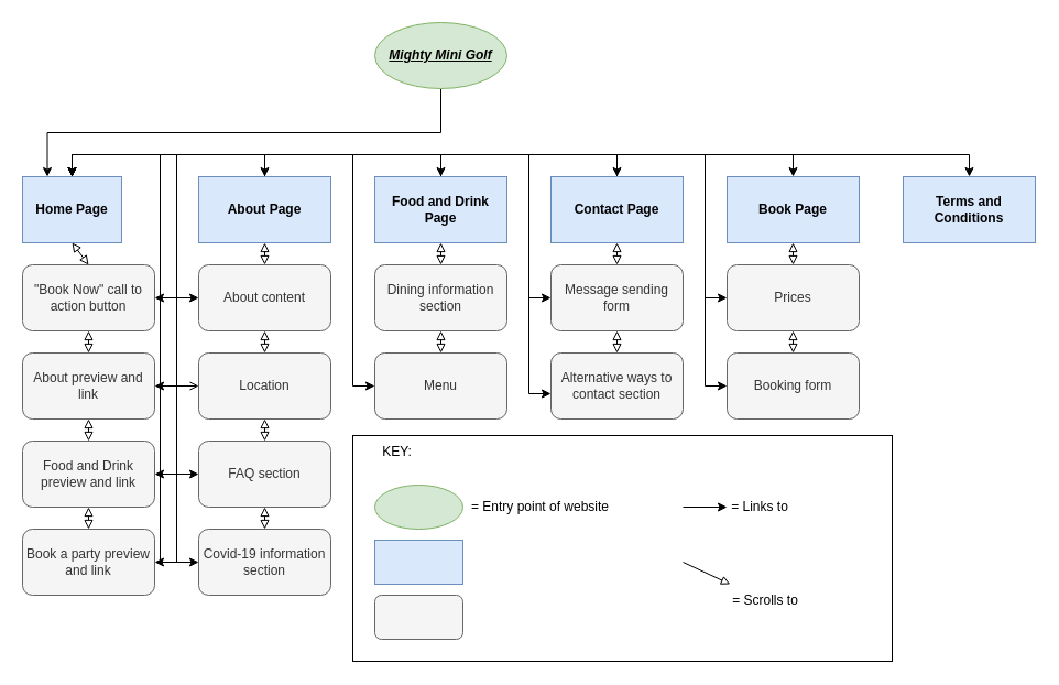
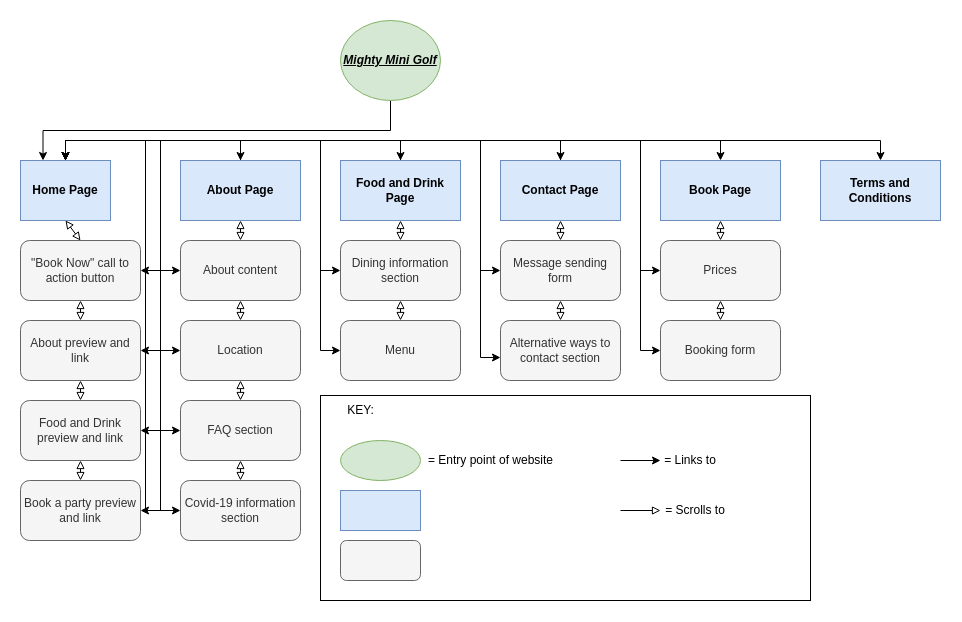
- <mxCell id="4" value="&lt;b&gt;&lt;i&gt;&lt;u&gt;Mighty Mini Golf&lt;/u&gt;&lt;/i&gt;&lt;/b&gt;" style="ellipse;whiteSpace=wrap;html=1;fontFamily=Helvetica;fontSize=12;align=center;strokeColor=#82b366;fillColor=#d5e8d4;" parent="1" vertex="1"><mxGeometry x="340" y="20" width="120" height="60" as="geometry" /></mxCell>
+ <mxCell id="4" value="&lt;b&gt;&lt;i&gt;&lt;u&gt;Mighty Mini Golf&lt;/u&gt;&lt;/i&gt;&lt;/b&gt;" style="ellipse;whiteSpace=wrap;html=1;fontFamily=Helvetica;fontSize=12;align=center;strokeColor=#82b366;fillColor=#d5e8d4;" parent="1" vertex="1"><mxGeometry x="340" y="20" width="100" height="80" as="geometry" /></mxCell>
+ <mxCell id="8" style="edgeStyle=orthogonalEdgeStyle;rounded=0;orthogonalLoop=1;jettySize=auto;html=1;exitX=0.5;exitY=0;exitDx=0;exitDy=0;entryX=0;entryY=0.5;entryDx=0;entryDy=0;" edge="1" parent="1" source="10" target="46"><mxGeometry relative="1" as="geometry" /></mxCell>
- <mxCell id="23" style="edgeStyle=orthogonalEdgeStyle;rounded=0;orthogonalLoop=1;jettySize=auto;html=1;exitX=0.5;exitY=0;exitDx=0;exitDy=0;entryX=0;entryY=0.5;entryDx=0;entryDy=0;endArrow=open;" edge="1" parent="1" source="28" target="40"><mxGeometry relative="1" as="geometry" /></mxCell>
+ <mxCell id="23" style="edgeStyle=orthogonalEdgeStyle;rounded=0;orthogonalLoop=1;jettySize=auto;html=1;exitX=0.5;exitY=0;exitDx=0;exitDy=0;entryX=0;entryY=0.5;entryDx=0;entryDy=0;" edge="1" parent="1" source="28" target="40"><mxGeometry relative="1" as="geometry" /></mxCell>
- <mxCell id="66" value="= Scrolls to" style="text;html=1;strokeColor=none;fillColor=none;align=center;verticalAlign=middle;whiteSpace=wrap;rounded=0;" vertex="1" parent="1"><mxGeometry x="660" y="530" width="70" height="30" as="geometry" /></mxCell>
+ <mxCell id="66" value="= Scrolls to" style="text;html=1;strokeColor=none;fillColor=none;align=center;verticalAlign=middle;whiteSpace=wrap;rounded=0;" vertex="1" parent="1"><mxGeometry x="660" y="495" width="70" height="30" as="geometry" /></mxCell>
